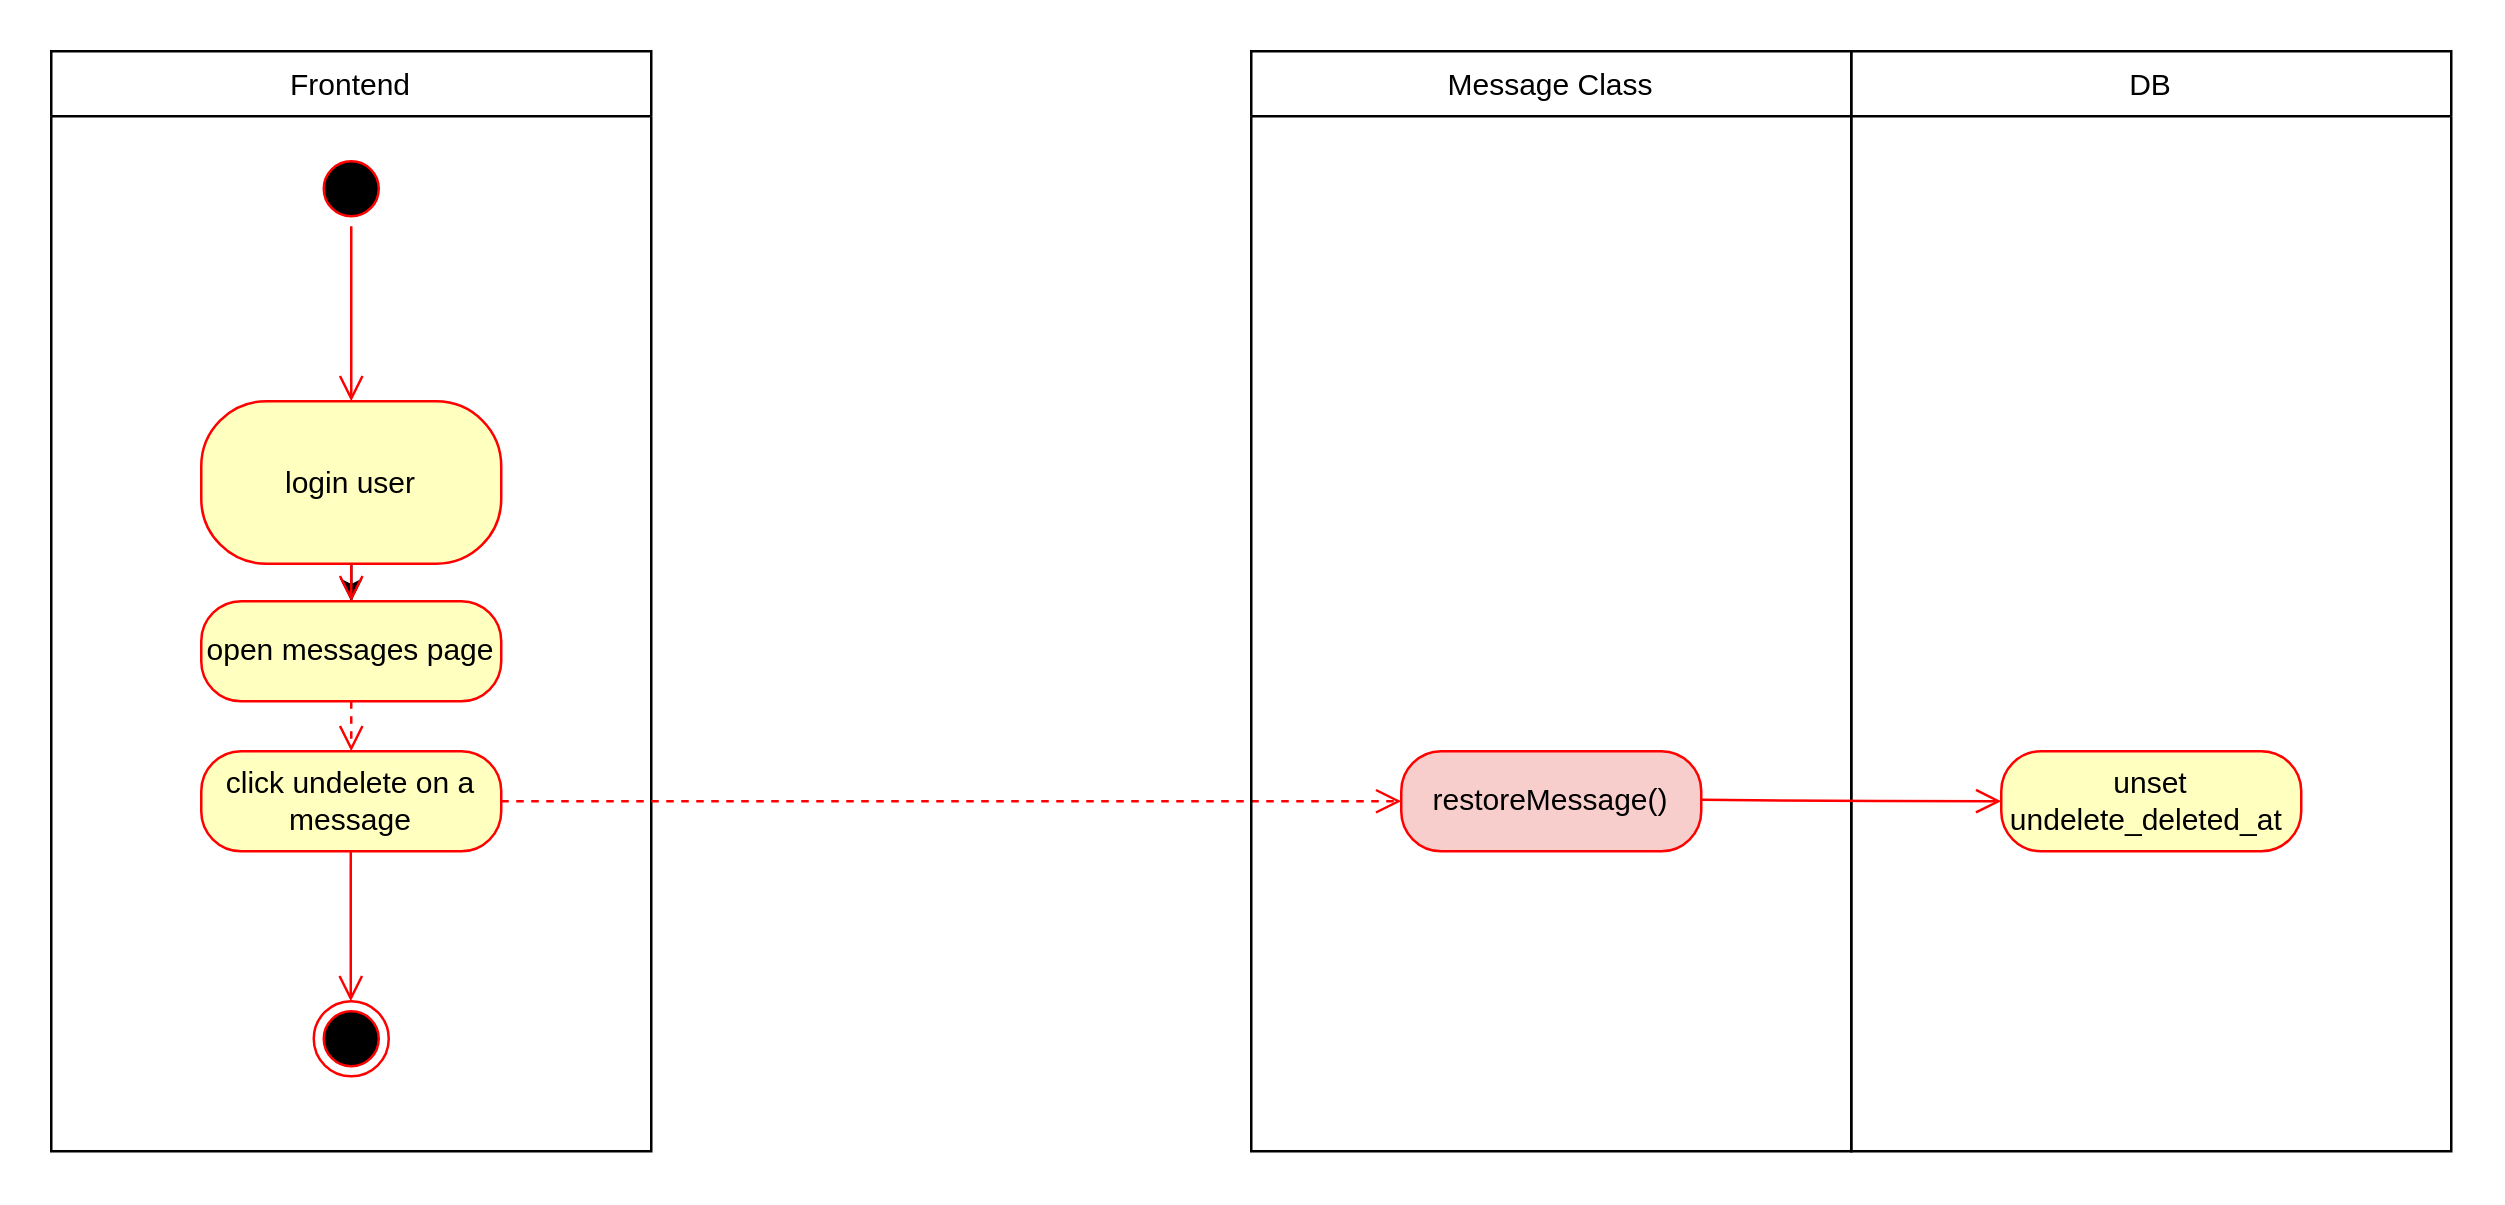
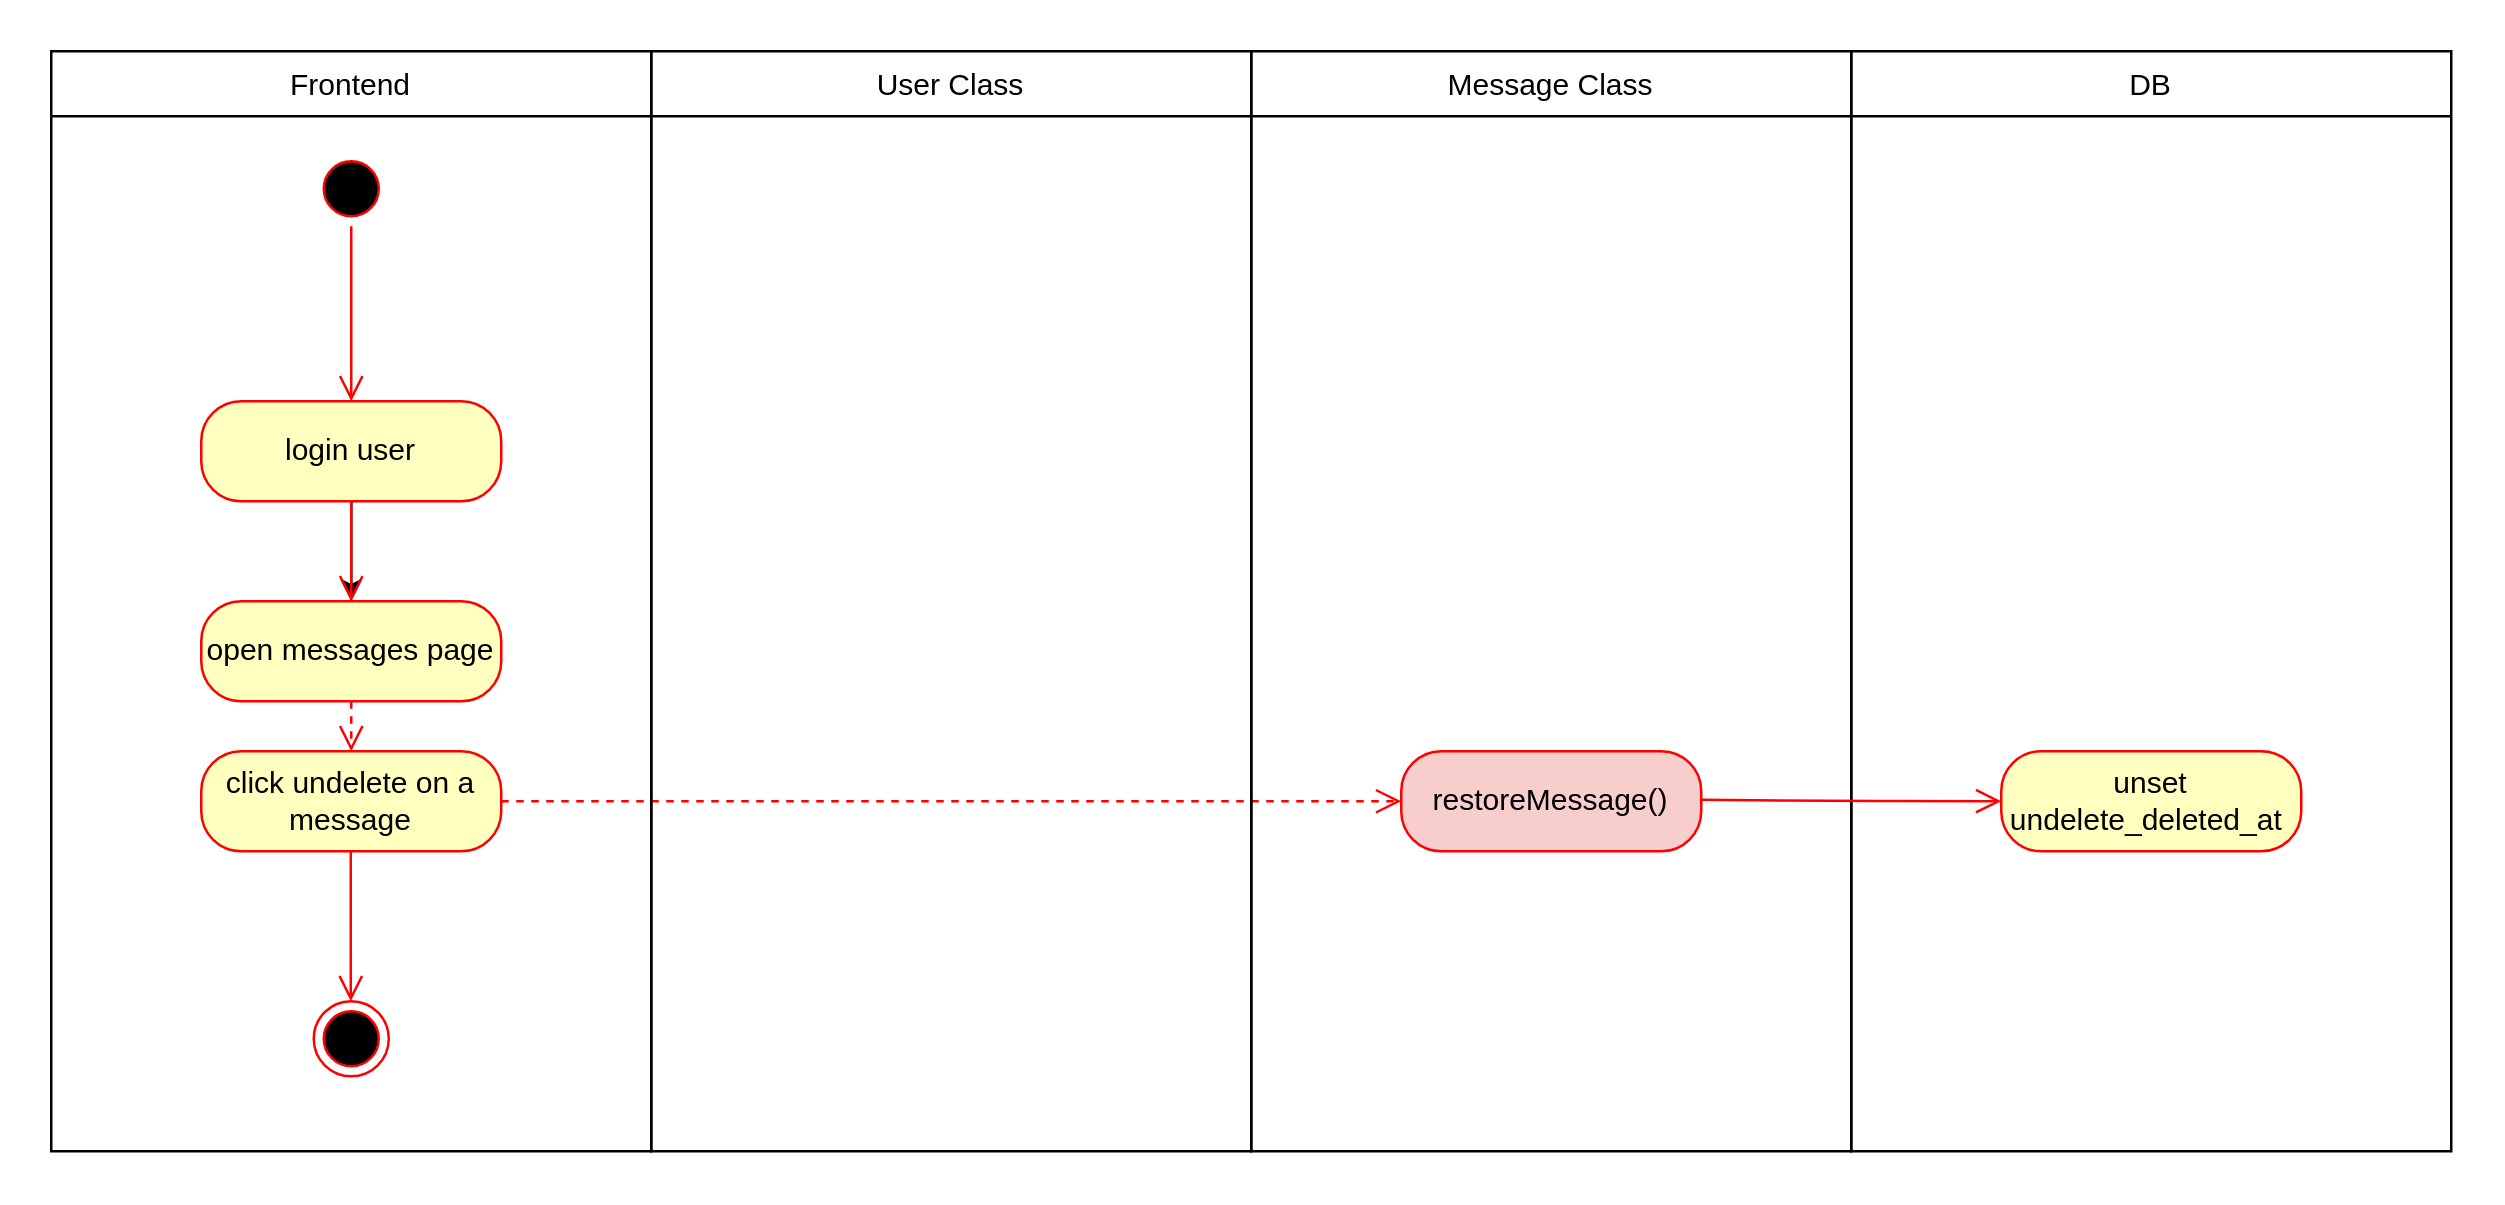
- <mxCell id="6" value="login user" style="rounded=1;whiteSpace=wrap;html=1;arcSize=40;fontColor=#000000;fillColor=#ffffc0;strokeColor=#ff0000;" vertex="1" parent="1"><mxGeometry x="80" y="160" width="120" height="65" as="geometry" /></mxCell>
+ <mxCell id="6" value="login user" style="rounded=1;whiteSpace=wrap;html=1;arcSize=40;fontColor=#000000;fillColor=#ffffc0;strokeColor=#ff0000;" vertex="1" parent="1"><mxGeometry x="80" y="160" width="120" height="40" as="geometry" /></mxCell>
+ <mxCell id="12" value="User Class" style="swimlane;fontStyle=0;childLayout=stackLayout;horizontal=1;startSize=26;fillColor=none;horizontalStack=0;resizeParent=1;resizeParentMax=0;resizeLast=0;collapsible=1;marginBottom=0;" vertex="1" parent="1"><mxGeometry x="260" y="20" width="240" height="440" as="geometry"><mxRectangle x="280" y="40" width="90" height="26" as="alternateBounds" /></mxGeometry></mxCell>
